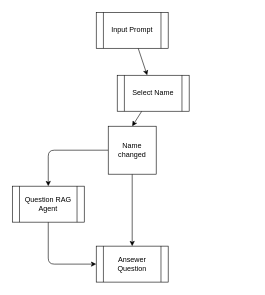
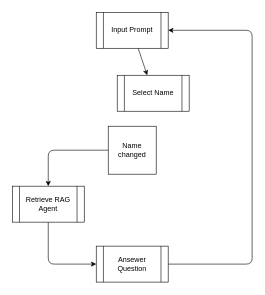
- <mxCell id="2" style="edgeStyle=none;html=1;entryX=0.5;entryY=0;entryDx=0;entryDy=0;" edge="1" parent="1" source="3" target="12"><mxGeometry relative="1" as="geometry" /></mxCell>
- <mxCell id="5" value="Question RAG Agent" style="shape=process;whiteSpace=wrap;html=1;backgroundOutline=1;" vertex="1" parent="1"><mxGeometry x="20" y="310" width="120" height="60" as="geometry" /></mxCell>
+ <mxCell id="5" value="Retrieve RAG Agent" style="shape=process;whiteSpace=wrap;html=1;backgroundOutline=1;" vertex="1" parent="1"><mxGeometry x="20" y="310" width="120" height="60" as="geometry" /></mxCell>
- <mxCell id="11" style="edgeStyle=none;html=1;entryX=0.5;entryY=0;entryDx=0;entryDy=0;" edge="1" parent="1" source="12" target="7"><mxGeometry relative="1" as="geometry" /></mxCell>
+ <mxCell id="6" style="edgeStyle=none;html=1;entryX=1;entryY=0.5;entryDx=0;entryDy=0;" edge="1" parent="1" source="7" target="9"><mxGeometry relative="1" as="geometry"><Array as="points"><mxPoint x="420" y="440" /><mxPoint x="420" y="50" /></Array></mxGeometry></mxCell>
